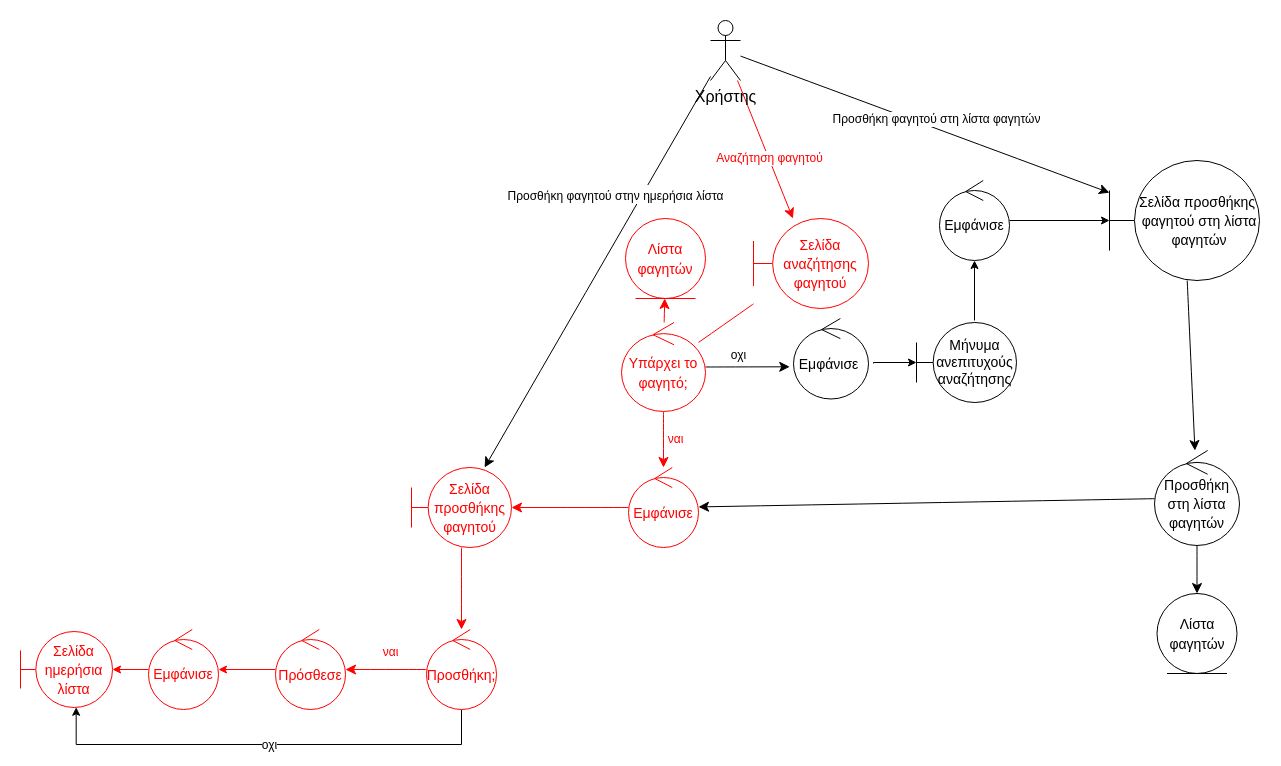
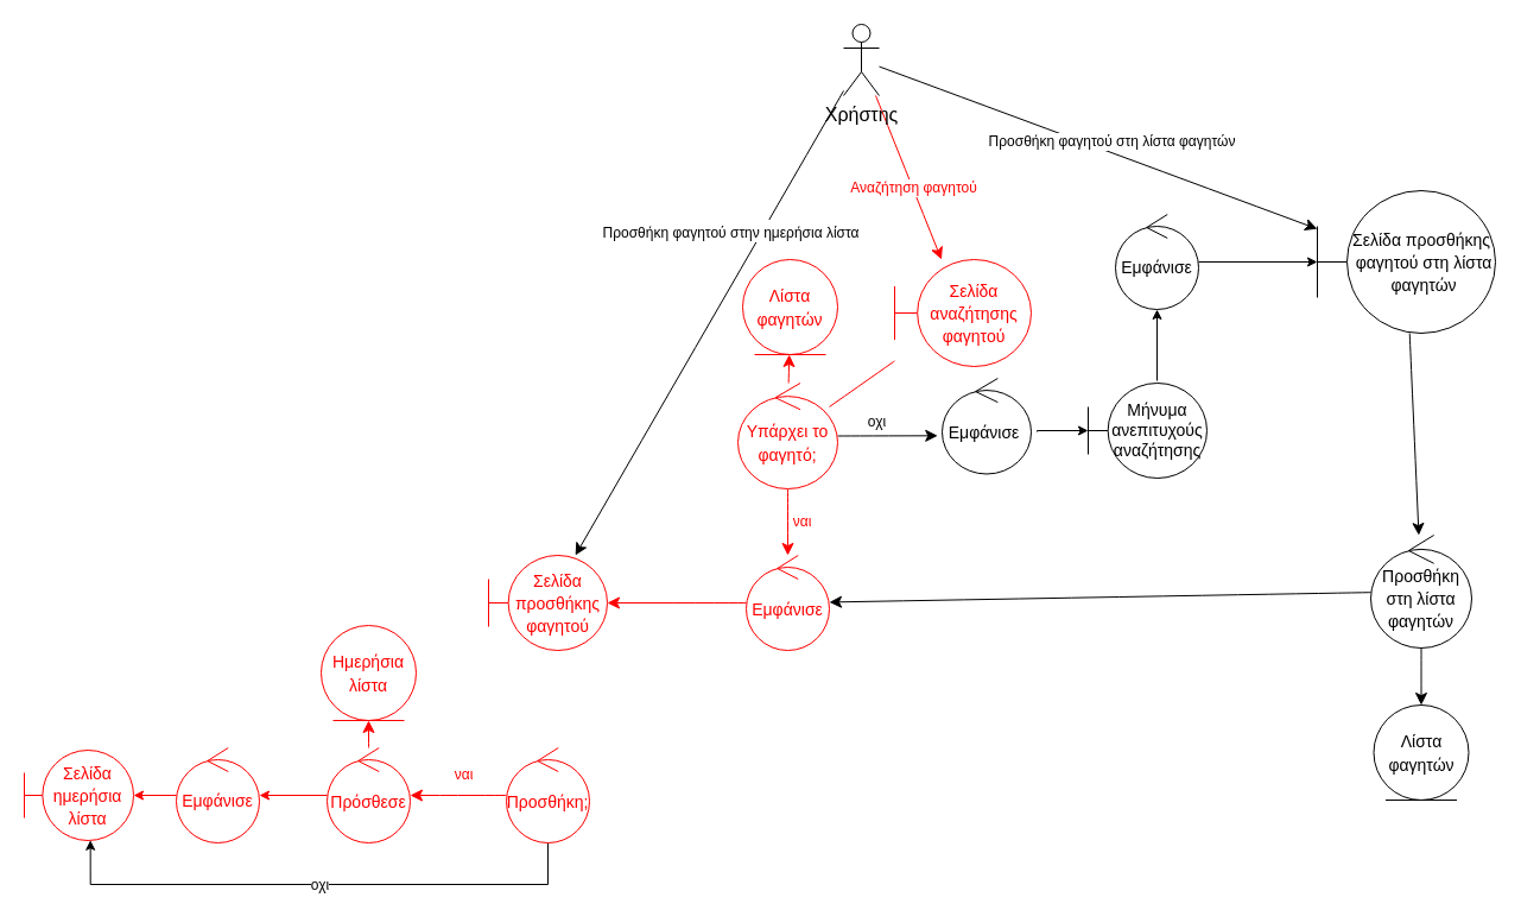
+ <mxCell id="24" value="&lt;font color=&quot;#ff0000&quot; style=&quot;font-size: 14px;&quot;&gt;Ημερήσια λίστα&lt;/font&gt;" style="ellipse;shape=umlEntity;whiteSpace=wrap;html=1;fontSize=16;strokeColor=#FF0000;" parent="1" vertex="1"><mxGeometry x="270" y="526" width="80" height="80" as="geometry" /></mxCell>
- <mxCell id="17" value="" style="edgeStyle=none;curved=1;rounded=0;orthogonalLoop=1;jettySize=auto;html=1;fontSize=12;startSize=8;endSize=8;strokeColor=#FF0000;" parent="1" source="18" target="23" edge="1"><mxGeometry relative="1" as="geometry" /></mxCell>
+ <mxCell id="25" value="" style="edgeStyle=none;curved=1;rounded=0;orthogonalLoop=1;jettySize=auto;html=1;fontSize=12;startSize=8;endSize=8;strokeColor=#FF0000;" parent="1" source="27" target="24" edge="1"><mxGeometry relative="1" as="geometry" /></mxCell>
